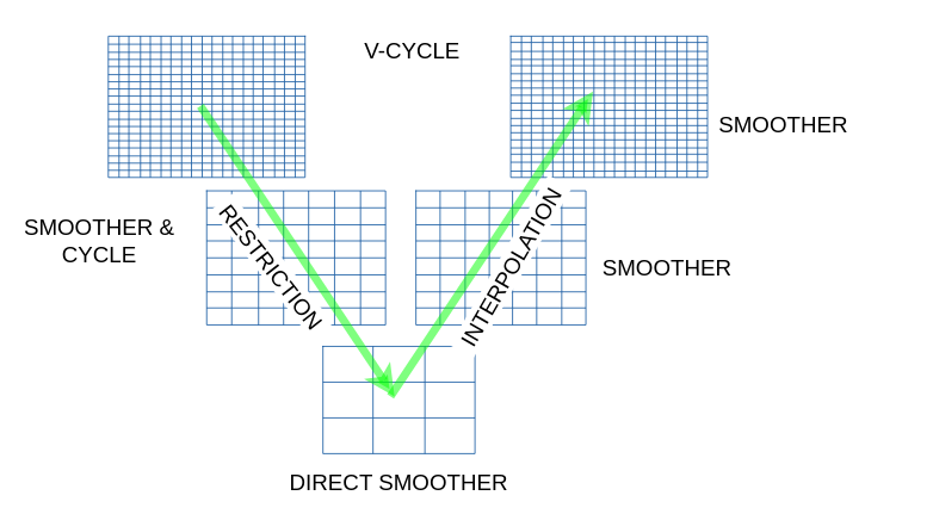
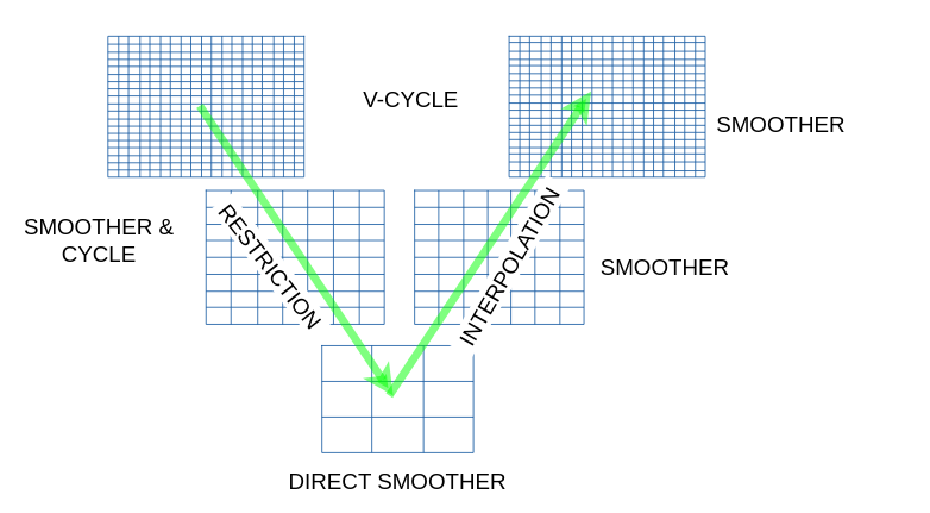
- <mxCell id="909" value="V-CYCLE" style="text;html=1;align=center;verticalAlign=middle;whiteSpace=wrap;rounded=0;fontSize=25;" parent="1" vertex="1"><mxGeometry x="370" y="20" width="180" height="70" as="geometry" /></mxCell>
+ <mxCell id="909" value="V-CYCLE" style="text;html=1;align=center;verticalAlign=middle;whiteSpace=wrap;rounded=0;fontSize=25;" parent="1" vertex="1"><mxGeometry x="370" y="75" width="180" height="70" as="geometry" /></mxCell>
